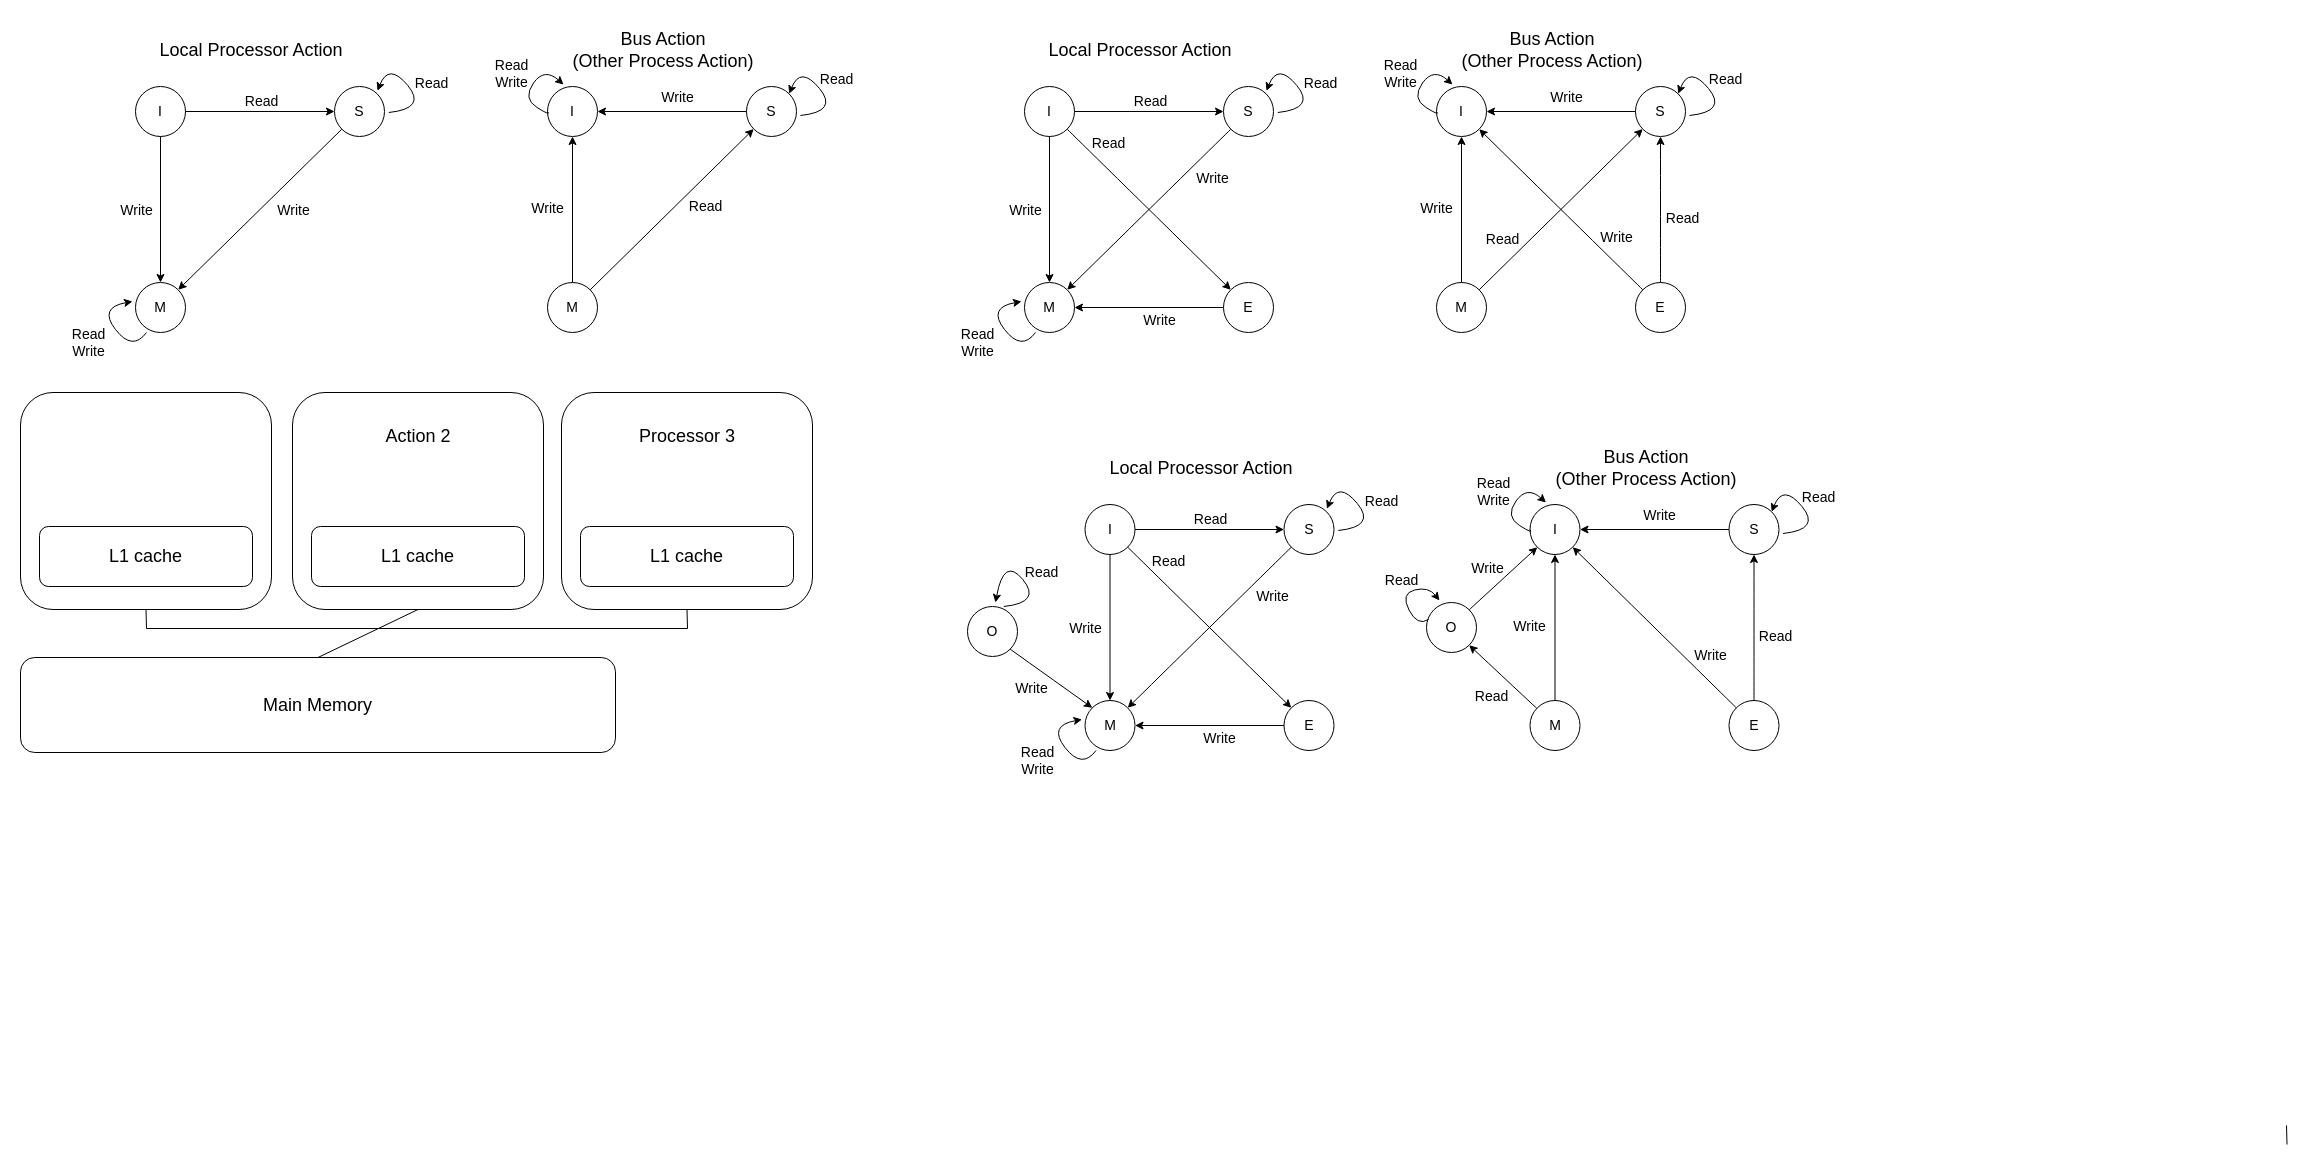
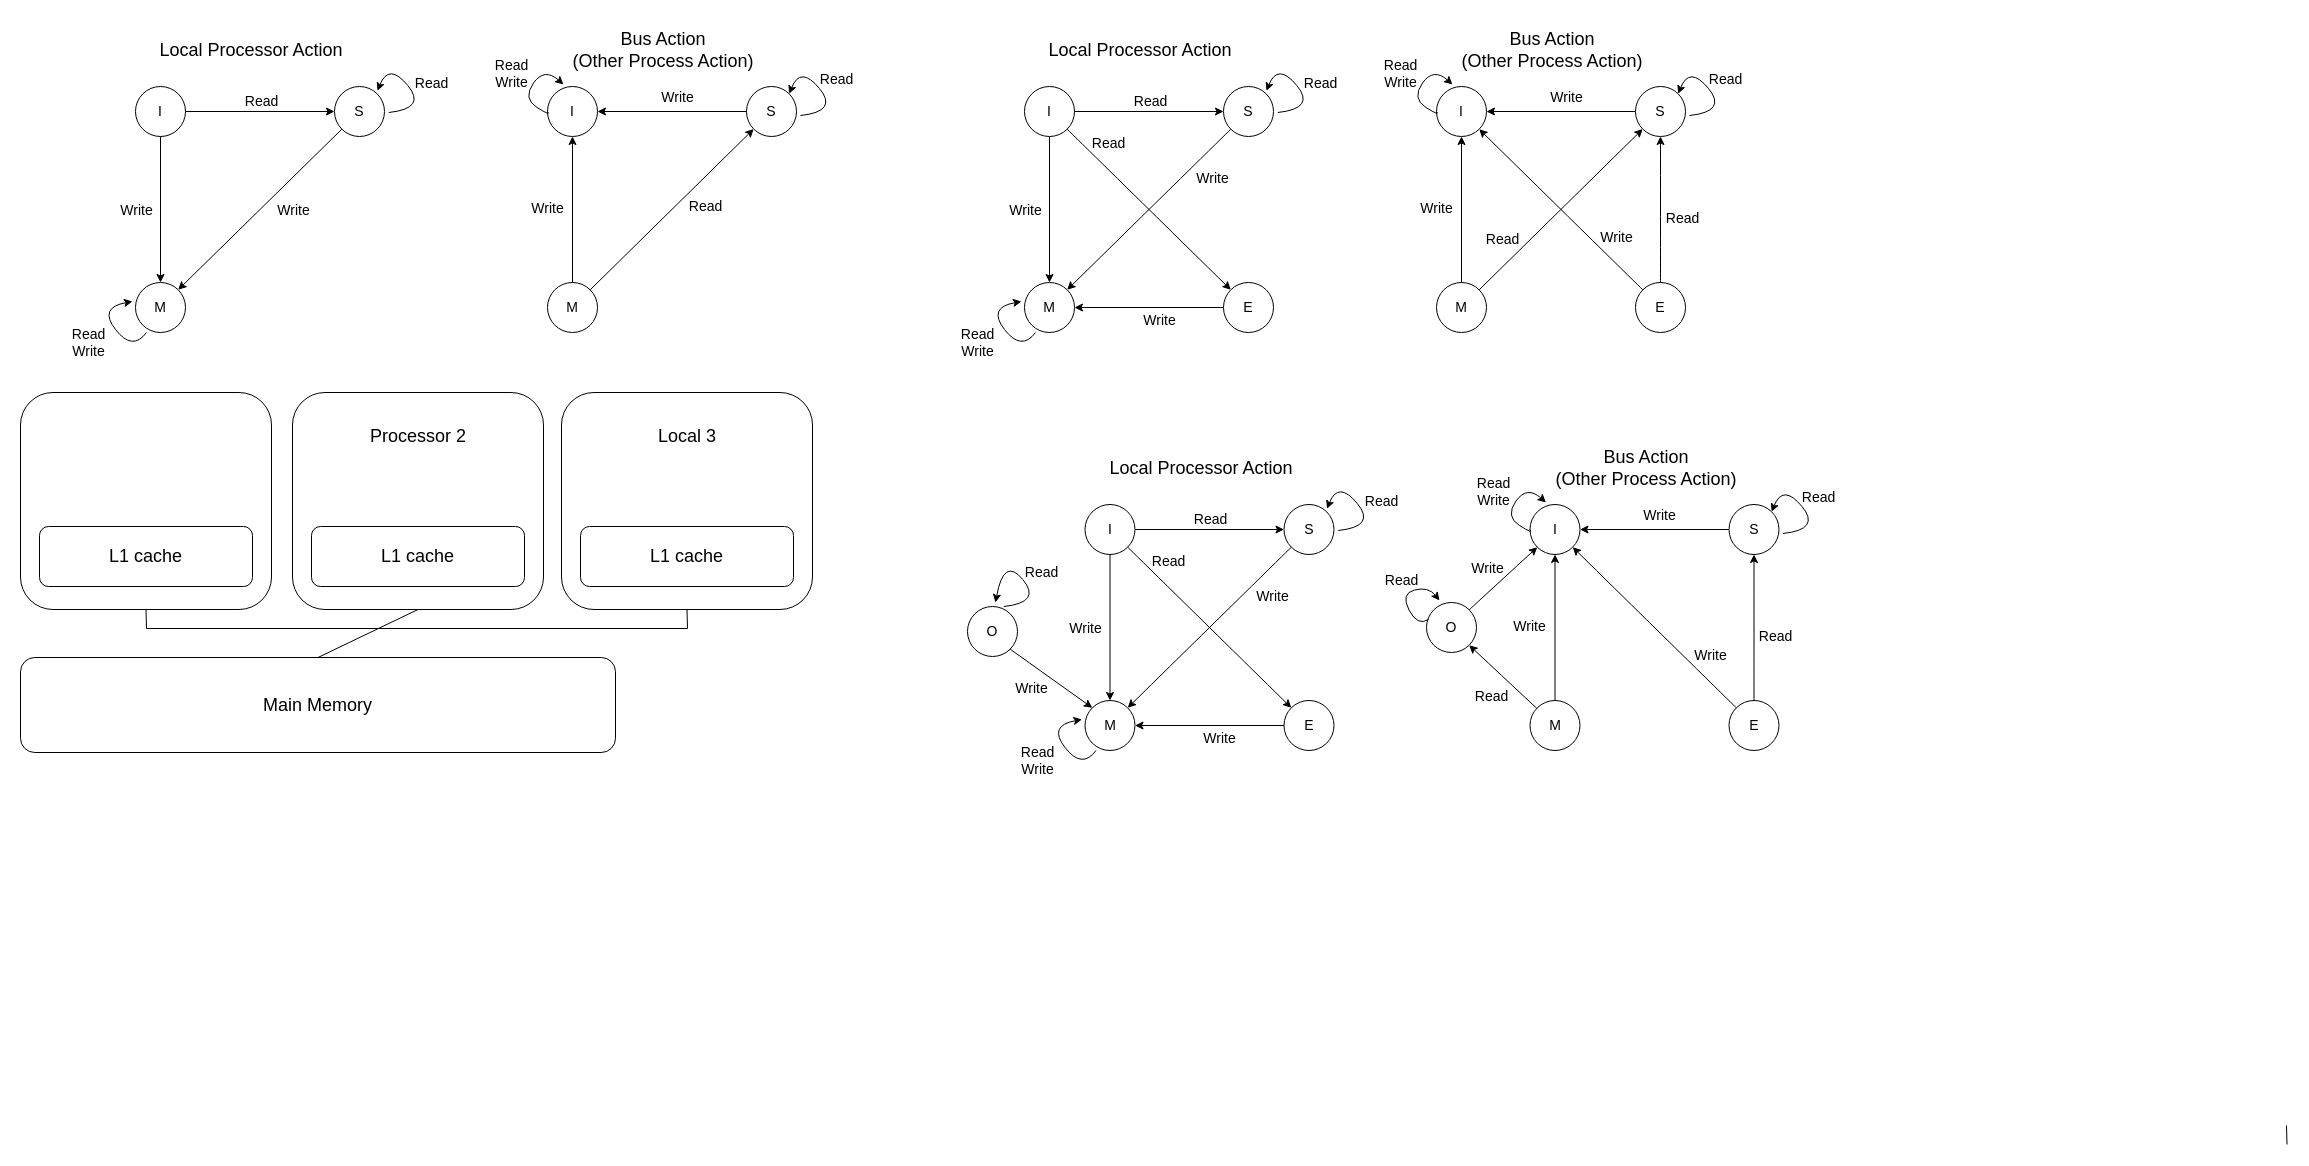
- <mxCell id="16" value="Action 2" style="text;html=1;strokeColor=none;fillColor=none;align=center;verticalAlign=middle;whiteSpace=wrap;rounded=0;fontSize=18;" vertex="1" parent="1"><mxGeometry x="323.5" y="421" width="188" height="30" as="geometry" /></mxCell>
+ <mxCell id="16" value="Processor 2" style="text;html=1;strokeColor=none;fillColor=none;align=center;verticalAlign=middle;whiteSpace=wrap;rounded=0;fontSize=18;" vertex="1" parent="1"><mxGeometry x="323.5" y="421" width="188" height="30" as="geometry" /></mxCell>
- <mxCell id="19" value="Processor 3" style="text;html=1;strokeColor=none;fillColor=none;align=center;verticalAlign=middle;whiteSpace=wrap;rounded=0;fontSize=18;" vertex="1" parent="1"><mxGeometry x="592.5" y="421" width="188" height="30" as="geometry" /></mxCell>
+ <mxCell id="19" value="Local 3" style="text;html=1;strokeColor=none;fillColor=none;align=center;verticalAlign=middle;whiteSpace=wrap;rounded=0;fontSize=18;" vertex="1" parent="1"><mxGeometry x="592.5" y="421" width="188" height="30" as="geometry" /></mxCell>
